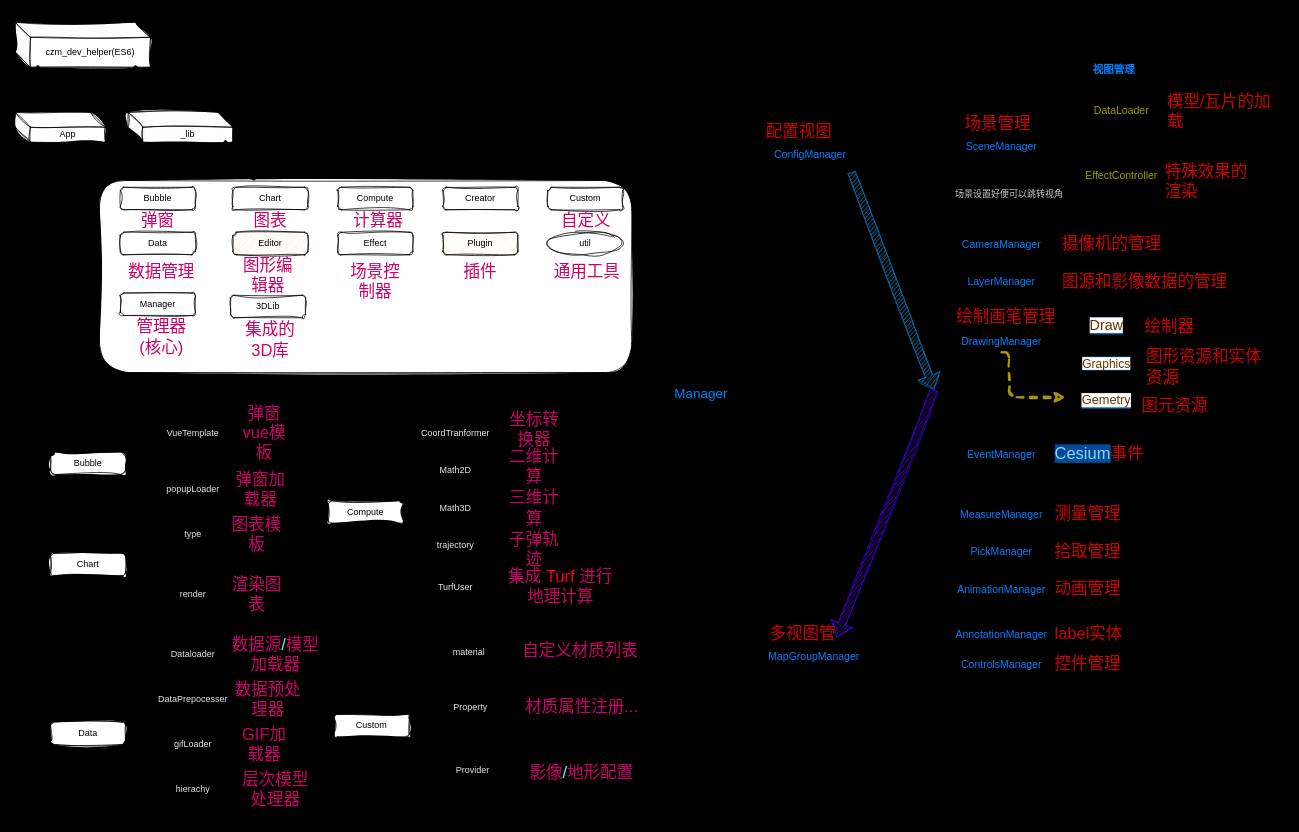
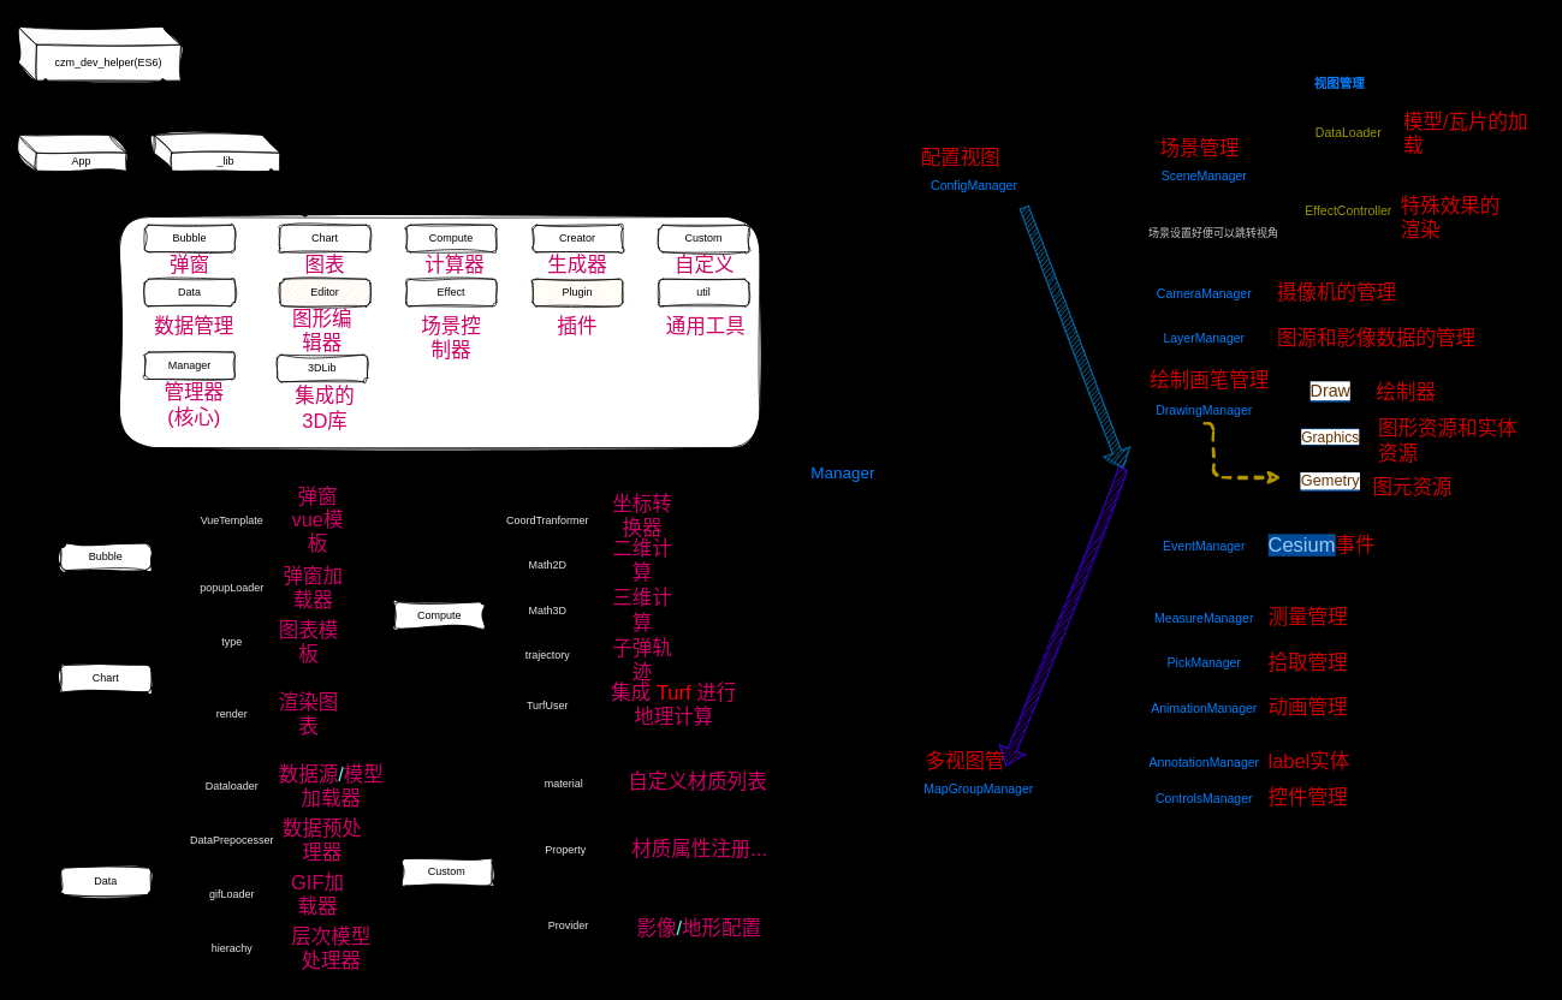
+ <mxCell id="23" value="生成器" style="text;html=1;align=center;verticalAlign=middle;whiteSpace=wrap;rounded=1;fillColor=none;fontColor=#CC0066;sketch=1;curveFitting=1;jiggle=2;fontSize=22;" vertex="1" parent="1"><mxGeometry x="595" y="279" width="90" height="30" as="geometry" /></mxCell>
- <mxCell id="17" value="util" style="ellipse;whiteSpace=wrap;html=1;sketch=1;curveFitting=1;jiggle=2;" vertex="1" parent="1"><mxGeometry x="730" y="309" width="100" height="30" as="geometry" /></mxCell>
+ <mxCell id="17" value="util" style="rounded=1;whiteSpace=wrap;html=1;sketch=1;curveFitting=1;jiggle=2;" vertex="1" parent="1"><mxGeometry x="730" y="309" width="100" height="30" as="geometry" /></mxCell>
